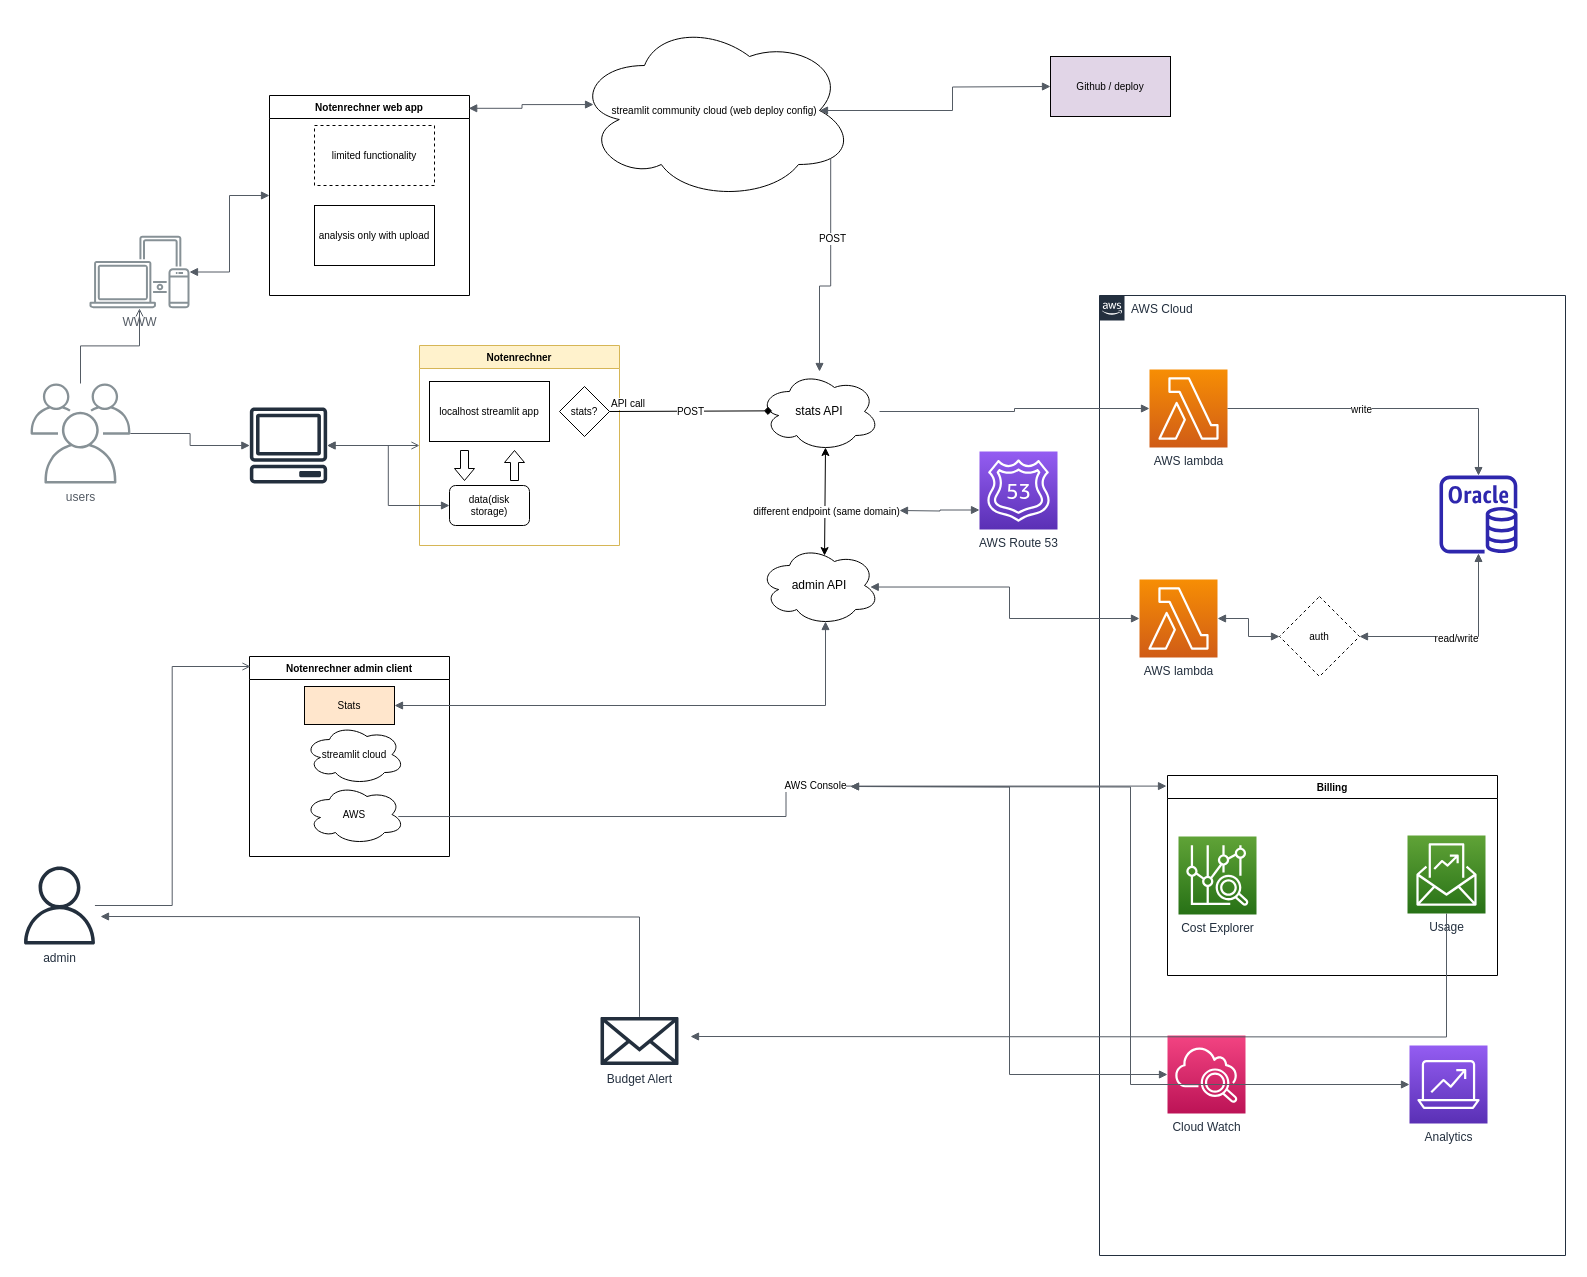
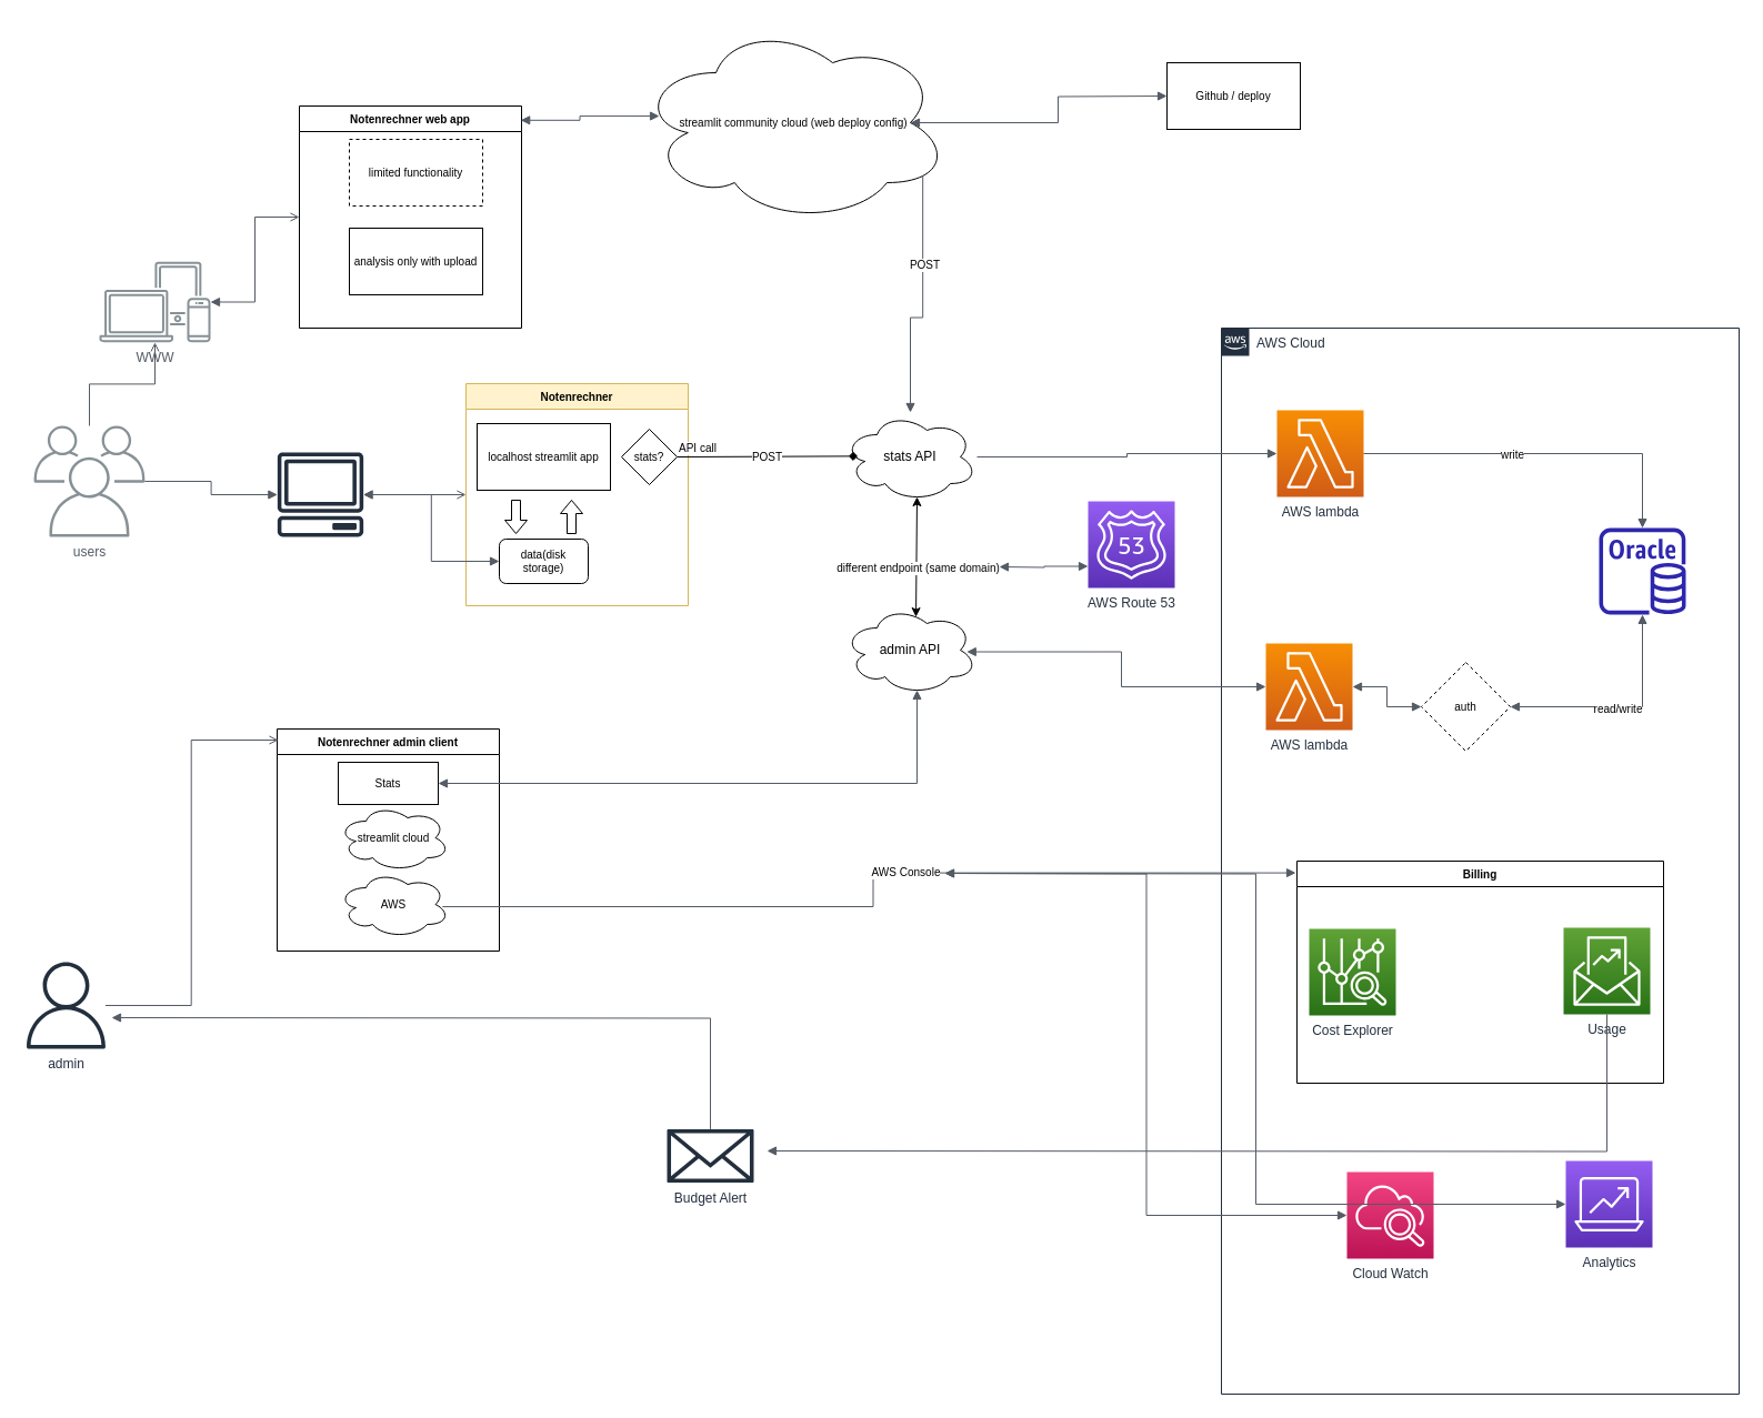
- <mxCell id="64" value="Github / deploy" style="rounded=0;whiteSpace=wrap;html=1;fontSize=10;fillColor=#e1d5e7;" vertex="1" parent="1"><mxGeometry x="1050" y="56" width="120" height="60" as="geometry" /></mxCell>
+ <mxCell id="64" value="Github / deploy" style="rounded=0;whiteSpace=wrap;html=1;fontSize=10;" vertex="1" parent="1"><mxGeometry x="1050" y="56" width="120" height="60" as="geometry" /></mxCell>
- <mxCell id="50" value="" style="edgeStyle=orthogonalEdgeStyle;html=1;endArrow=block;elbow=vertical;startArrow=block;startFill=1;endFill=1;strokeColor=#545B64;rounded=0;fontSize=10;entryX=0;entryY=0.5;entryDx=0;entryDy=0;" edge="1" parent="1" source="45" target="47"><mxGeometry width="100" relative="1" as="geometry"><mxPoint x="619" y="255" as="sourcePoint" /><mxPoint x="249" y="175" as="targetPoint" /></mxGeometry></mxCell>
+ <mxCell id="50" value="" style="edgeStyle=orthogonalEdgeStyle;html=1;endArrow=open;elbow=vertical;startArrow=block;startFill=1;endFill=1;strokeColor=#545B64;rounded=0;fontSize=10;entryX=0;entryY=0.5;entryDx=0;entryDy=0;" edge="1" parent="1" source="45" target="47"><mxGeometry width="100" relative="1" as="geometry"><mxPoint x="619" y="255" as="sourcePoint" /><mxPoint x="249" y="175" as="targetPoint" /></mxGeometry></mxCell>
- <mxCell id="38" value="Stats" style="whiteSpace=wrap;html=1;fontSize=10;fillColor=#ffe6cc;" vertex="1" parent="37"><mxGeometry x="55" y="30" width="90" height="38" as="geometry" /></mxCell>
+ <mxCell id="38" value="Stats" style="whiteSpace=wrap;html=1;fontSize=10;" vertex="1" parent="37"><mxGeometry x="55" y="30" width="90" height="38" as="geometry" /></mxCell>
- <mxCell id="16" value="Cloud Watch" style="sketch=0;points=[[0,0,0],[0.25,0,0],[0.5,0,0],[0.75,0,0],[1,0,0],[0,1,0],[0.25,1,0],[0.5,1,0],[0.75,1,0],[1,1,0],[0,0.25,0],[0,0.5,0],[0,0.75,0],[1,0.25,0],[1,0.5,0],[1,0.75,0]];points=[[0,0,0],[0.25,0,0],[0.5,0,0],[0.75,0,0],[1,0,0],[0,1,0],[0.25,1,0],[0.5,1,0],[0.75,1,0],[1,1,0],[0,0.25,0],[0,0.5,0],[0,0.75,0],[1,0.25,0],[1,0.5,0],[1,0.75,0]];outlineConnect=0;fontColor=#232F3E;gradientColor=#F34482;gradientDirection=north;fillColor=#BC1356;strokeColor=#ffffff;dashed=0;verticalLabelPosition=bottom;verticalAlign=top;align=center;html=1;fontSize=12;fontStyle=0;aspect=fixed;shape=mxgraph.aws4.resourceIcon;resIcon=mxgraph.aws4.cloudwatch_2;" vertex="1" parent="2"><mxGeometry x="68" y="740" width="78" height="78" as="geometry" /></mxCell>
+ <mxCell id="16" value="Cloud Watch" style="sketch=0;points=[[0,0,0],[0.25,0,0],[0.5,0,0],[0.75,0,0],[1,0,0],[0,1,0],[0.25,1,0],[0.5,1,0],[0.75,1,0],[1,1,0],[0,0.25,0],[0,0.5,0],[0,0.75,0],[1,0.25,0],[1,0.5,0],[1,0.75,0]];points=[[0,0,0],[0.25,0,0],[0.5,0,0],[0.75,0,0],[1,0,0],[0,1,0],[0.25,1,0],[0.5,1,0],[0.75,1,0],[1,1,0],[0,0.25,0],[0,0.5,0],[0,0.75,0],[1,0.25,0],[1,0.5,0],[1,0.75,0]];outlineConnect=0;fontColor=#232F3E;gradientColor=#F34482;gradientDirection=north;fillColor=#BC1356;strokeColor=#ffffff;dashed=0;verticalLabelPosition=bottom;verticalAlign=top;align=center;html=1;fontSize=12;fontStyle=0;aspect=fixed;shape=mxgraph.aws4.resourceIcon;resIcon=mxgraph.aws4.cloudwatch_2;" vertex="1" parent="2"><mxGeometry x="113" y="760" width="78" height="78" as="geometry" /></mxCell>
